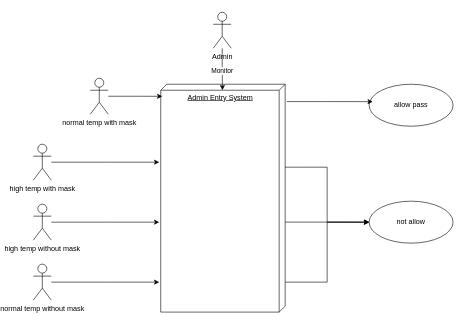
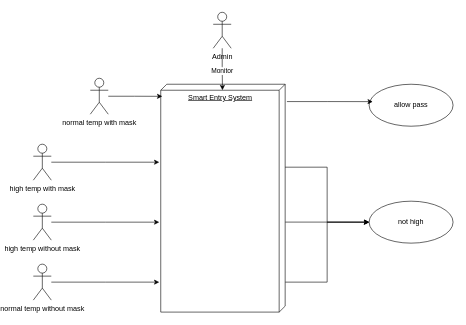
- <mxCell id="12" value="&lt;div style=&quot;&quot;&gt;&lt;span style=&quot;background-color: initial;&quot;&gt;Admin Entry System&lt;/span&gt;&lt;/div&gt;" style="verticalAlign=top;align=center;spacingTop=8;spacingLeft=2;spacingRight=12;shape=cube;size=10;direction=south;fontStyle=4;html=1;whiteSpace=wrap;" parent="1" vertex="1"><mxGeometry x="232.5" y="140" width="207.5" height="380" as="geometry" /></mxCell>
+ <mxCell id="12" value="&lt;div style=&quot;&quot;&gt;&lt;span style=&quot;background-color: initial;&quot;&gt;Smart Entry System&lt;/span&gt;&lt;/div&gt;" style="verticalAlign=top;align=center;spacingTop=8;spacingLeft=2;spacingRight=12;shape=cube;size=10;direction=south;fontStyle=4;html=1;whiteSpace=wrap;" parent="1" vertex="1"><mxGeometry x="232.5" y="140" width="207.5" height="380" as="geometry" /></mxCell>
- <mxCell id="19" value="not allow" style="ellipse;whiteSpace=wrap;html=1;" vertex="1" parent="1"><mxGeometry x="580" y="335" width="140" height="70" as="geometry" /></mxCell>
+ <mxCell id="19" value="not high" style="ellipse;whiteSpace=wrap;html=1;" vertex="1" parent="1"><mxGeometry x="580" y="335" width="140" height="70" as="geometry" /></mxCell>
